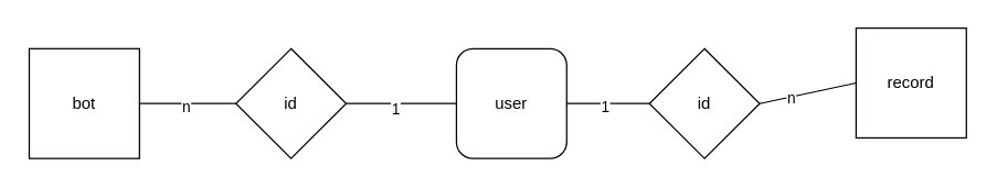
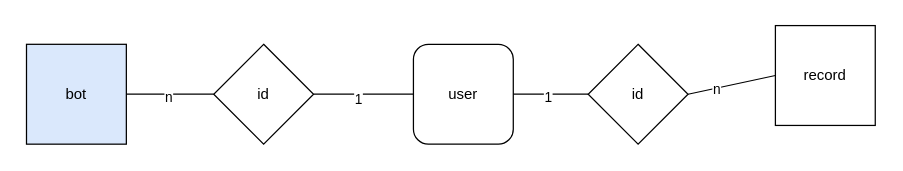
- <mxCell id="3" value="bot" style="whiteSpace=wrap;html=1;aspect=fixed;" vertex="1" parent="1"><mxGeometry x="20" y="35" width="80" height="80" as="geometry" /></mxCell>
+ <mxCell id="3" value="bot" style="whiteSpace=wrap;html=1;aspect=fixed;fillColor=#dae8fc;" vertex="1" parent="1"><mxGeometry x="20" y="35" width="80" height="80" as="geometry" /></mxCell>
